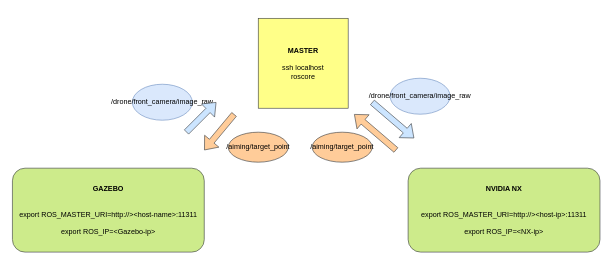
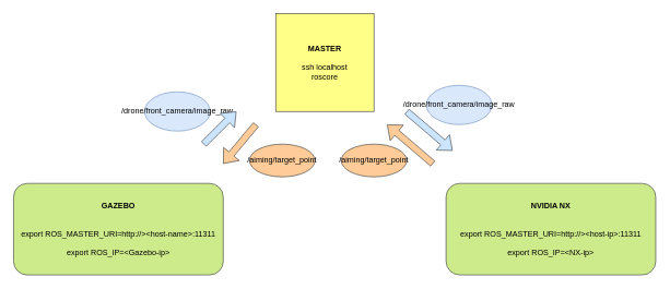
- <mxCell id="2" value="&lt;div&gt;&lt;b&gt;MASTER&lt;br&gt;&lt;/b&gt;&lt;/div&gt;&lt;div&gt;&lt;br&gt;&lt;/div&gt;&lt;div&gt;ssh localhost&lt;br&gt;&lt;/div&gt;&lt;div&gt;roscore&lt;br&gt;&lt;b&gt;&lt;/b&gt;&lt;/div&gt;" style="whiteSpace=wrap;html=1;aspect=fixed;fillColor=#ffff88;strokeColor=#36393d;" vertex="1" parent="1"><mxGeometry x="430" y="30" width="150" height="150" as="geometry" /></mxCell>
+ <mxCell id="2" value="&lt;div&gt;&lt;b&gt;MASTER&lt;br&gt;&lt;/b&gt;&lt;/div&gt;&lt;div&gt;&lt;br&gt;&lt;/div&gt;&lt;div&gt;ssh localhost&lt;br&gt;&lt;/div&gt;&lt;div&gt;roscore&lt;br&gt;&lt;b&gt;&lt;/b&gt;&lt;/div&gt;" style="whiteSpace=wrap;html=1;aspect=fixed;fillColor=#ffff88;strokeColor=#36393d;" vertex="1" parent="1"><mxGeometry x="420" y="20" width="150" height="150" as="geometry" /></mxCell>
